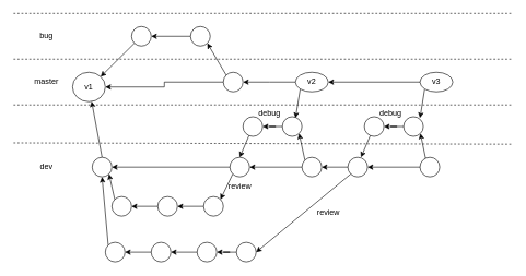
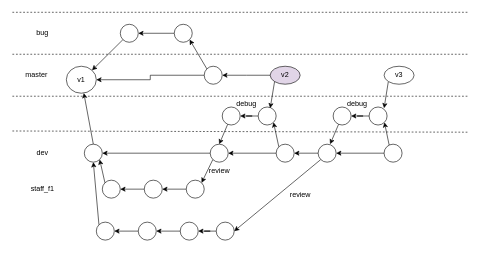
- <mxCell id="2" value="master" style="text;html=1;align=center;verticalAlign=middle;resizable=0;points=[];autosize=1;strokeColor=none;fillColor=none;" parent="1" vertex="1"><mxGeometry x="40" y="110" width="60" height="30" as="geometry" /></mxCell>
+ <mxCell id="2" value="master" style="text;html=1;align=center;verticalAlign=middle;resizable=0;points=[];autosize=1;strokeColor=none;fillColor=none;" parent="1" vertex="1"><mxGeometry x="30" y="110" width="60" height="30" as="geometry" /></mxCell>
- <mxCell id="36" value="v2" style="ellipse;whiteSpace=wrap;html=1;" parent="1" vertex="1"><mxGeometry x="450" y="110" width="50" height="30" as="geometry" /></mxCell>
+ <mxCell id="36" value="v2" style="ellipse;whiteSpace=wrap;html=1;fillColor=#e1d5e7;" parent="1" vertex="1"><mxGeometry x="450" y="110" width="50" height="30" as="geometry" /></mxCell>
- <mxCell id="50" style="edgeStyle=orthogonalEdgeStyle;rounded=0;orthogonalLoop=1;jettySize=auto;html=1;exitX=0;exitY=0.5;exitDx=0;exitDy=0;entryX=1;entryY=0.5;entryDx=0;entryDy=0;" parent="1" source="51" target="36" edge="1"><mxGeometry relative="1" as="geometry" /></mxCell>
+ <mxCell id="4" value="staff_f1" style="text;html=1;align=center;verticalAlign=middle;resizable=0;points=[];autosize=1;strokeColor=none;fillColor=none;" parent="1" vertex="1"><mxGeometry x="40" y="300" width="60" height="30" as="geometry" /></mxCell>
